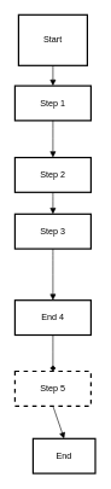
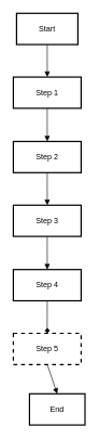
- <mxCell id="2" value="Start" style="whiteSpace=wrap;strokeWidth=2;" vertex="1" parent="1"><mxGeometry x="25" y="20" width="95" height="70" as="geometry" /></mxCell>
+ <mxCell id="2" value="Start" style="whiteSpace=wrap;strokeWidth=2;" vertex="1" parent="1"><mxGeometry x="25" y="20" width="95" height="48" as="geometry" /></mxCell>
- <mxCell id="5" value="Step 3" style="whiteSpace=wrap;strokeWidth=2;" vertex="1" parent="1"><mxGeometry x="20" y="295" width="105" height="48" as="geometry" /></mxCell>
+ <mxCell id="5" value="Step 3" style="whiteSpace=wrap;strokeWidth=2;" vertex="1" parent="1"><mxGeometry x="20" y="315" width="105" height="48" as="geometry" /></mxCell>
- <mxCell id="6" value="End 4" style="whiteSpace=wrap;strokeWidth=2;" vertex="1" parent="1"><mxGeometry x="20" y="414" width="105" height="48" as="geometry" /></mxCell>
+ <mxCell id="6" value="Step 4" style="whiteSpace=wrap;strokeWidth=2;" vertex="1" parent="1"><mxGeometry x="20" y="414" width="105" height="48" as="geometry" /></mxCell>
